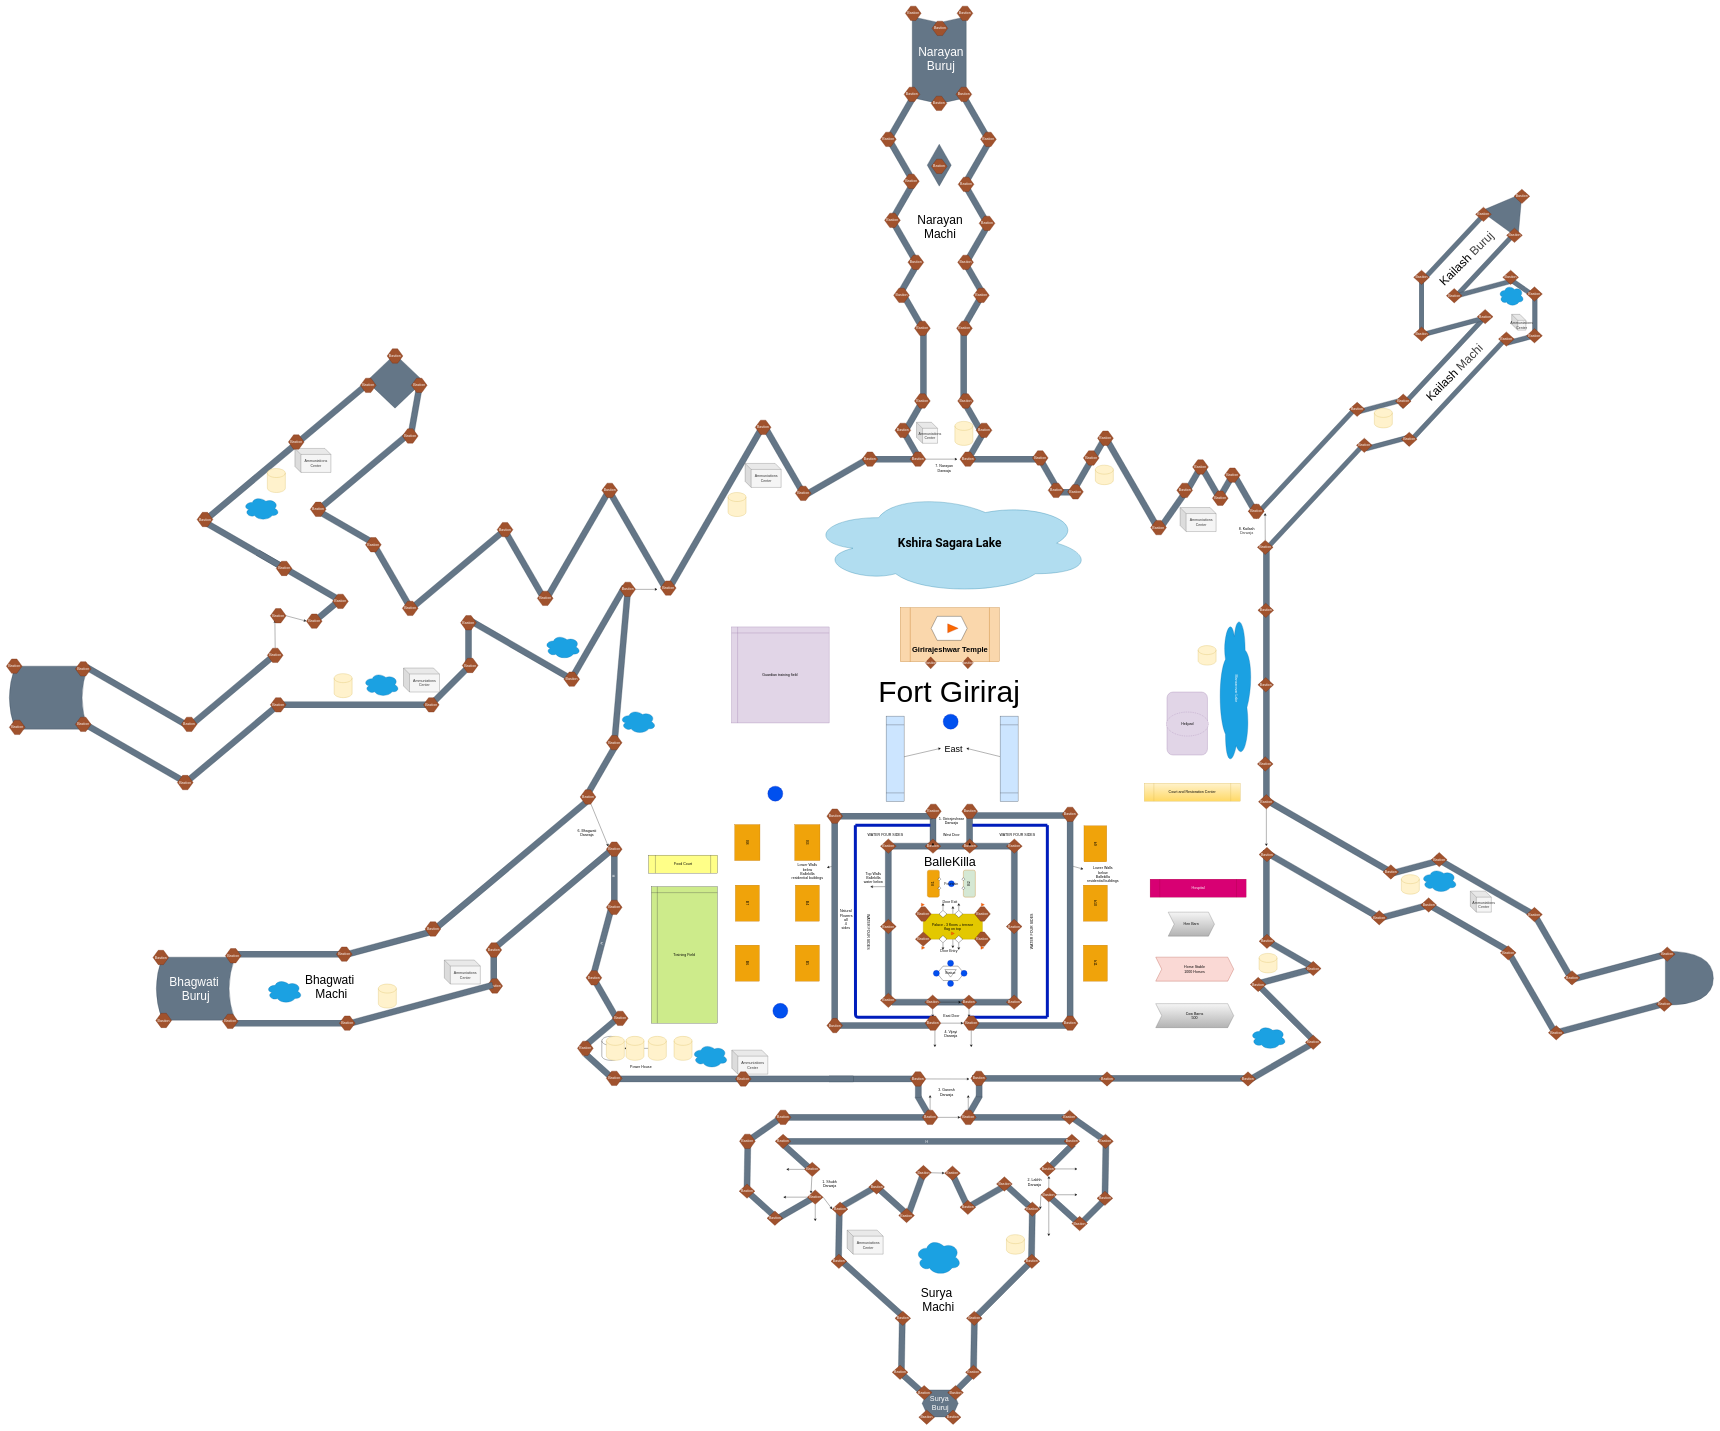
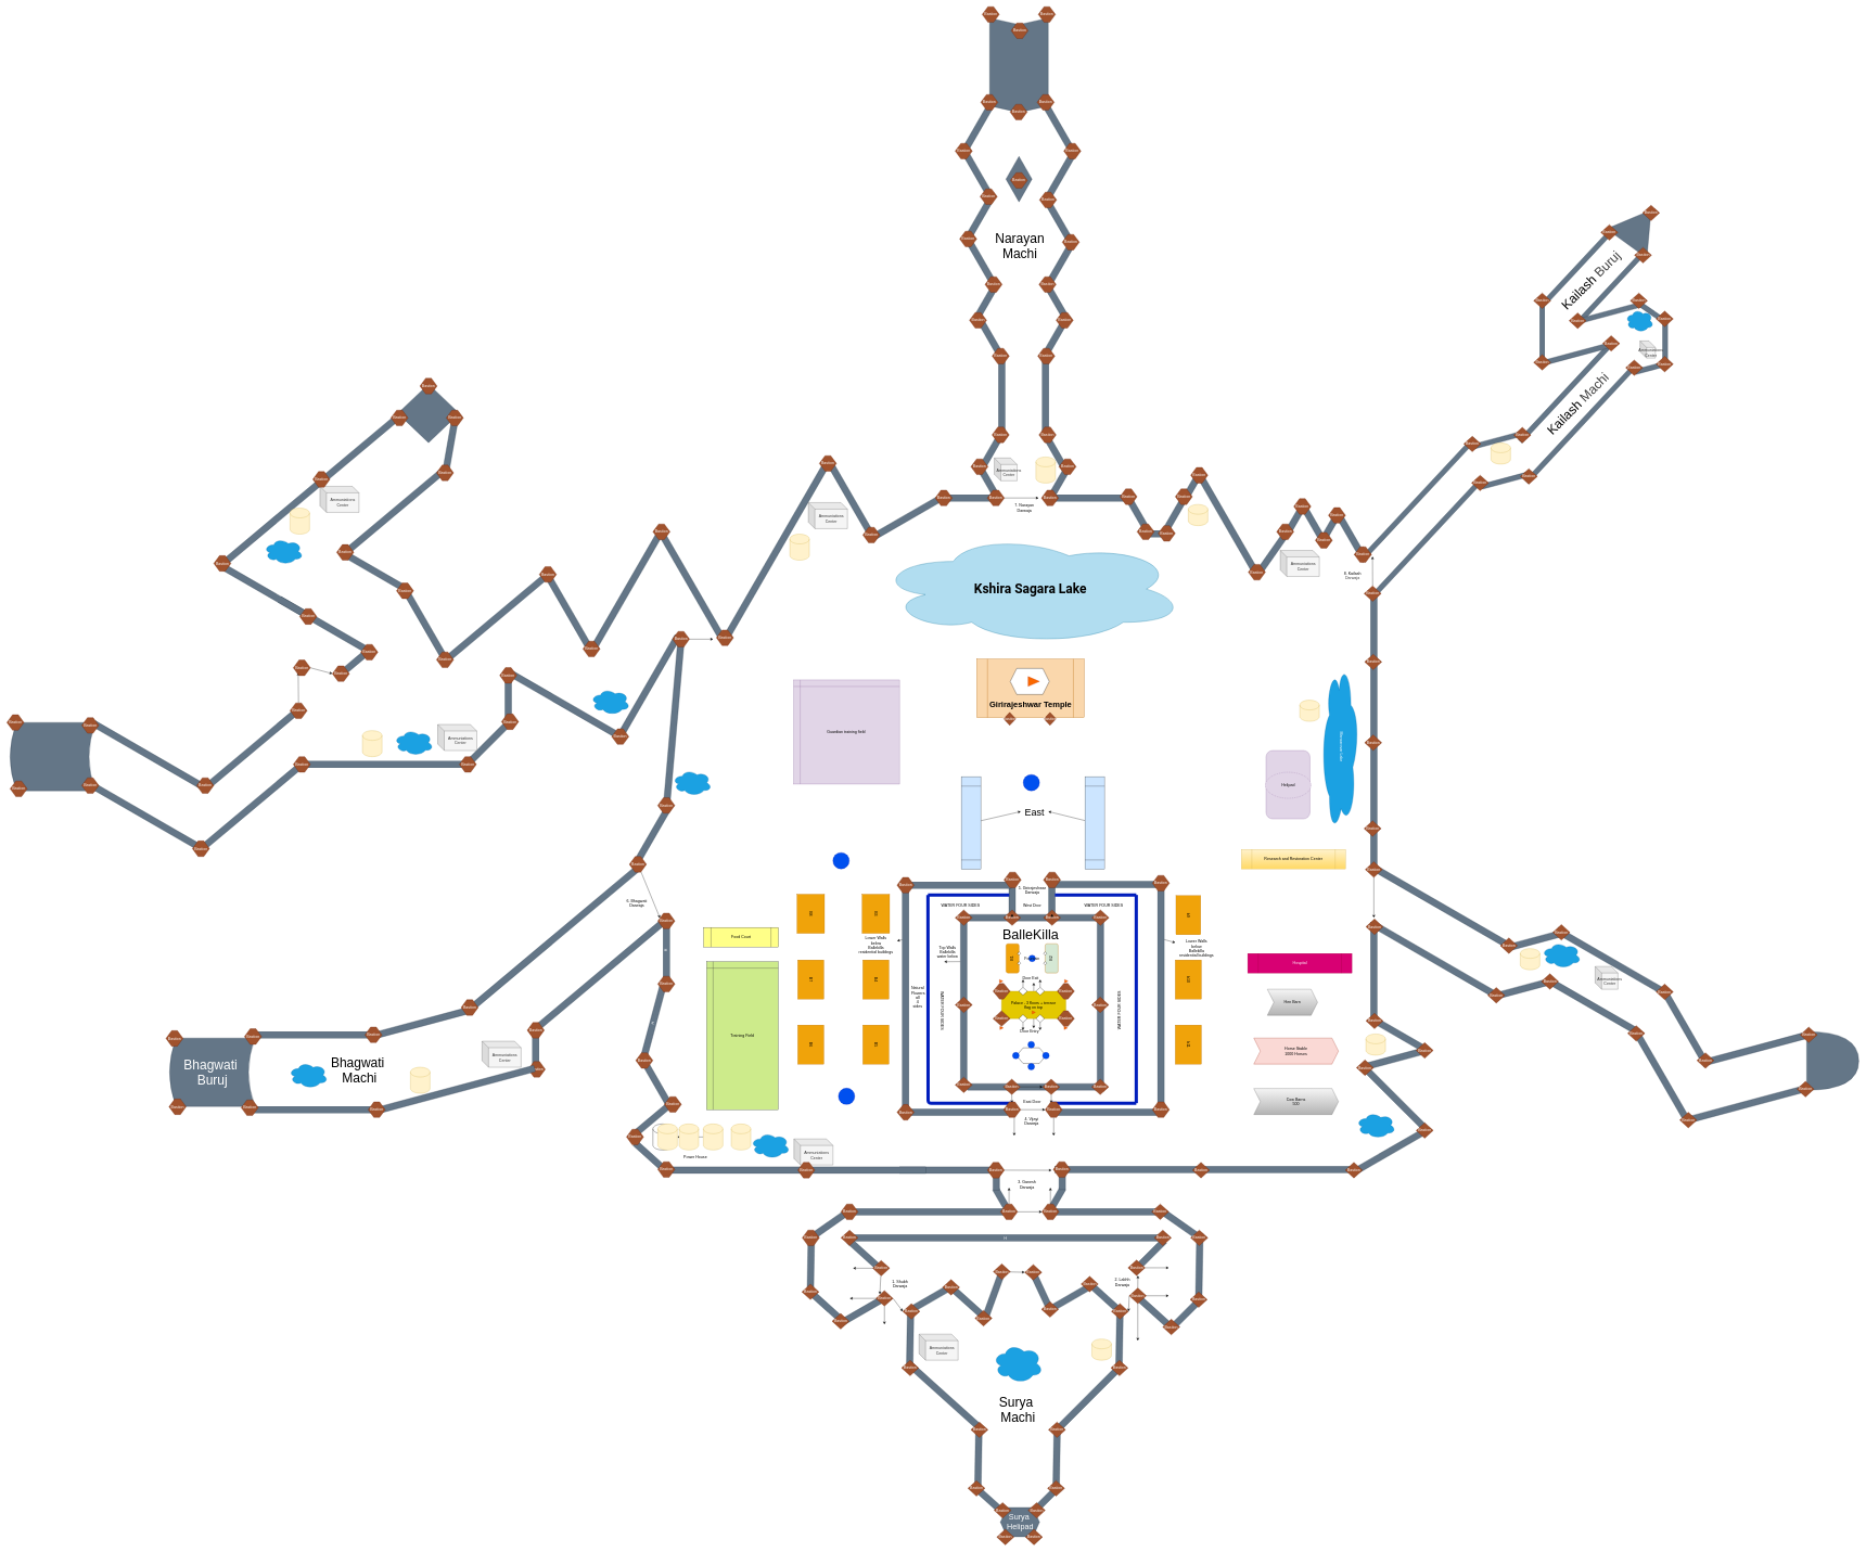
- <mxCell id="499" value="&lt;span style=&quot;font-size: 40px;&quot;&gt;&lt;font style=&quot;color: rgb(255, 255, 255);&quot;&gt;Narayan&lt;/font&gt;&lt;/span&gt;&lt;div&gt;&lt;span style=&quot;font-size: 40px;&quot;&gt;&lt;font style=&quot;color: rgb(255, 255, 255);&quot;&gt;Buruj&lt;/font&gt;&lt;/span&gt;&lt;/div&gt;" style="text;html=1;align=center;verticalAlign=middle;resizable=0;points=[];autosize=1;strokeColor=none;fillColor=none;" parent="1" vertex="1"><mxGeometry x="3050.2" y="140" width="170" height="110" as="geometry" /></mxCell>
- <mxCell id="490" value="&lt;font style=&quot;font-size: 100px;&quot;&gt;Fort Giriraj&amp;nbsp;&lt;/font&gt;" style="text;html=1;align=center;verticalAlign=middle;resizable=0;points=[];autosize=1;strokeColor=none;fillColor=none;" parent="1" vertex="1"><mxGeometry x="2915.8" y="2239" width="520" height="130" as="geometry" /></mxCell>
- <mxCell id="137" value="Court and Restoration Center" style="shape=process;whiteSpace=wrap;html=1;backgroundOutline=1;fillColor=#fff2cc;strokeColor=#d6b656;gradientColor=#ffd966;" parent="1" vertex="1"><mxGeometry x="3813.06" y="2610" width="320" height="60" as="geometry" /></mxCell>
+ <mxCell id="137" value="Research and Restoration Center" style="shape=process;whiteSpace=wrap;html=1;backgroundOutline=1;fillColor=#fff2cc;strokeColor=#d6b656;gradientColor=#ffd966;" parent="1" vertex="1"><mxGeometry x="3813.06" y="2610" width="320" height="60" as="geometry" /></mxCell>
- <mxCell id="29" value="Statue" style="triangle;whiteSpace=wrap;html=1;direction=south;" parent="10" vertex="1"><mxGeometry x="98.37" y="209.5" width="38" height="25" as="geometry" /></mxCell>
- <mxCell id="505" value="&lt;font style=&quot;font-size: 24px; color: rgb(255, 255, 255);&quot;&gt;Surya&amp;nbsp;&lt;/font&gt;&lt;div&gt;&lt;font style=&quot;font-size: 24px; color: rgb(255, 255, 255);&quot;&gt;Buruj&lt;/font&gt;&lt;/div&gt;&lt;div&gt;&lt;br&gt;&lt;/div&gt;" style="text;html=1;align=center;verticalAlign=middle;resizable=0;points=[];autosize=1;strokeColor=none;fillColor=none;" parent="1" vertex="1"><mxGeometry x="3087.66" y="4639" width="90" height="90" as="geometry" /></mxCell>
+ <mxCell id="505" value="&lt;font style=&quot;font-size: 24px; color: rgb(255, 255, 255);&quot;&gt;Surya&amp;nbsp;&lt;/font&gt;&lt;div&gt;&lt;font style=&quot;font-size: 24px; color: rgb(255, 255, 255);&quot;&gt;Helipad&lt;/font&gt;&lt;/div&gt;&lt;div&gt;&lt;br&gt;&lt;/div&gt;" style="text;html=1;align=center;verticalAlign=middle;resizable=0;points=[];autosize=1;strokeColor=none;fillColor=none;" parent="1" vertex="1"><mxGeometry x="3087.66" y="4639" width="90" height="90" as="geometry" /></mxCell>
